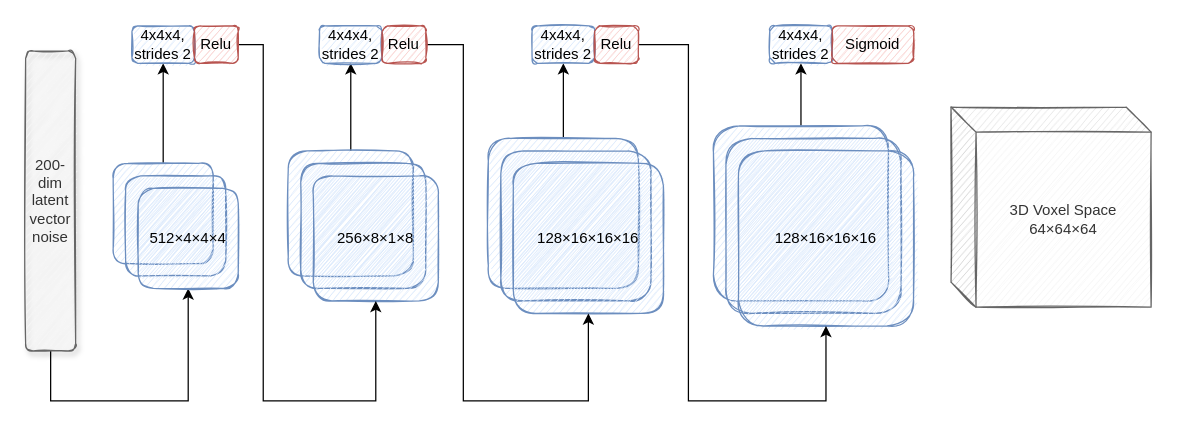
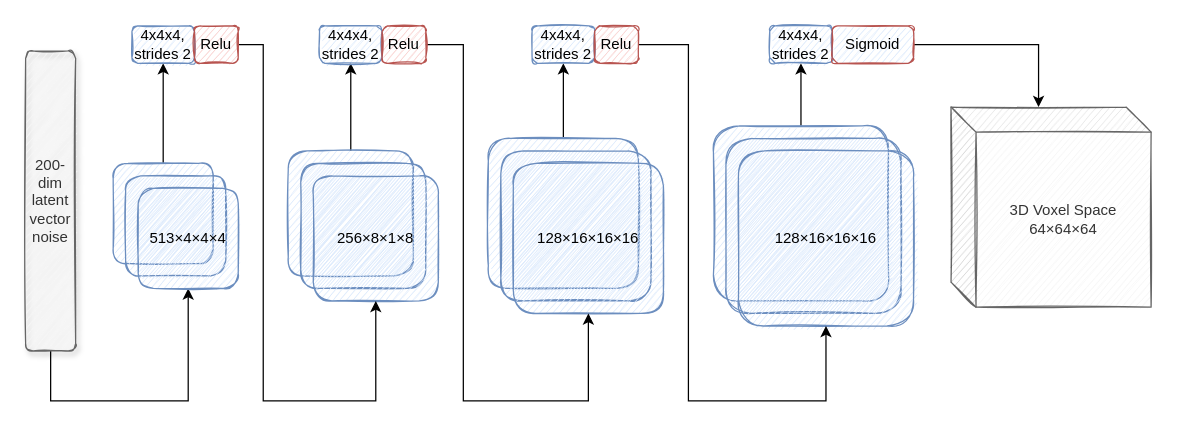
- <mxCell id="32" value="Sigmoid" style="rounded=1;whiteSpace=wrap;html=1;shadow=0;glass=0;sketch=1;fillColor=#f8cecc;strokeColor=#b85450;" vertex="1" parent="1"><mxGeometry x="665" y="20" width="65" height="30" as="geometry" /></mxCell>
+ <mxCell id="32" value="Sigmoid" style="rounded=1;whiteSpace=wrap;html=1;shadow=0;glass=0;sketch=1;fillColor=#dae8fc;strokeColor=#b85450;" vertex="1" parent="1"><mxGeometry x="665" y="20" width="65" height="30" as="geometry" /></mxCell>
+ <mxCell id="31" style="edgeStyle=orthogonalEdgeStyle;rounded=0;orthogonalLoop=1;jettySize=auto;html=1;entryX=0;entryY=0;entryDx=70;entryDy=0;entryPerimeter=0;" edge="1" parent="1" source="32" target="12"><mxGeometry relative="1" as="geometry" /></mxCell>
- <mxCell id="14" value="512×4×4×4" style="rounded=1;whiteSpace=wrap;html=1;shadow=0;glass=0;sketch=1;fillColor=#dae8fc;strokeColor=#6c8ebf;" vertex="1" parent="1"><mxGeometry x="110" y="150" width="80" height="80" as="geometry" /></mxCell>
+ <mxCell id="14" value="513×4×4×4" style="rounded=1;whiteSpace=wrap;html=1;shadow=0;glass=0;sketch=1;fillColor=#dae8fc;strokeColor=#6c8ebf;" vertex="1" parent="1"><mxGeometry x="110" y="150" width="80" height="80" as="geometry" /></mxCell>
